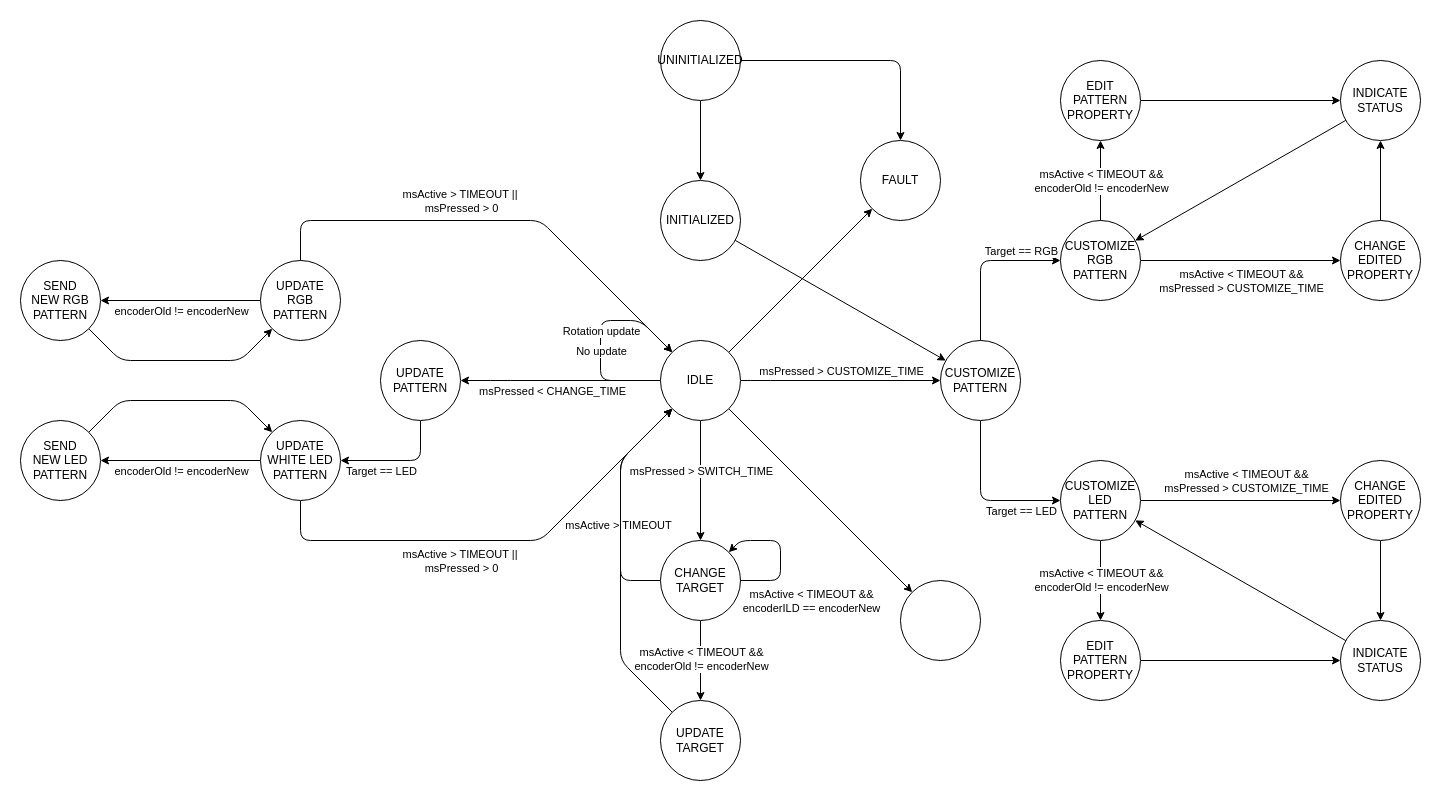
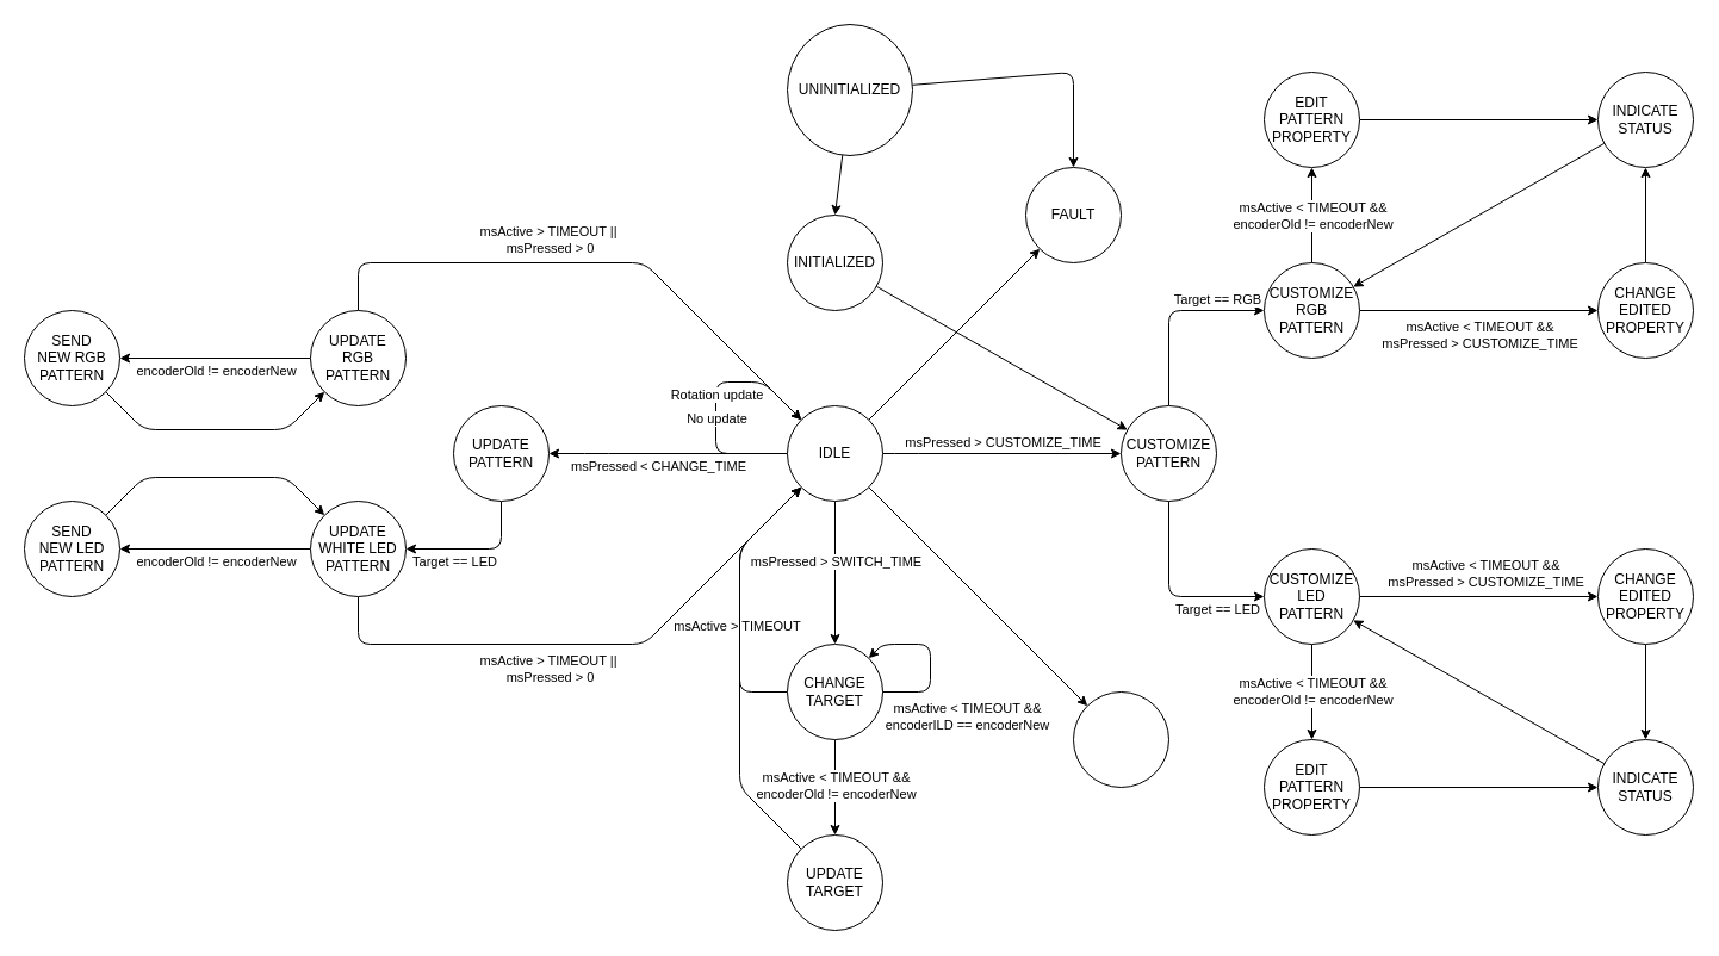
- <mxCell id="4" value="UNINITIALIZED" style="ellipse;whiteSpace=wrap;html=1;aspect=fixed;" parent="1" vertex="1"><mxGeometry x="660" y="20" width="80" height="80" as="geometry" /></mxCell>
+ <mxCell id="4" value="UNINITIALIZED" style="ellipse;whiteSpace=wrap;html=1;aspect=fixed;" parent="1" vertex="1"><mxGeometry x="660" y="20" width="105" height="110" as="geometry" /></mxCell>
